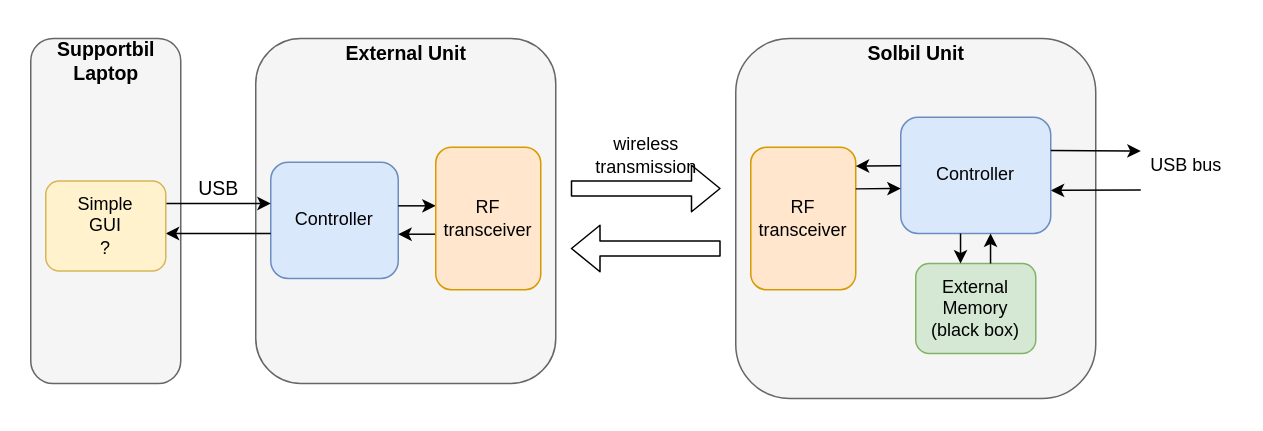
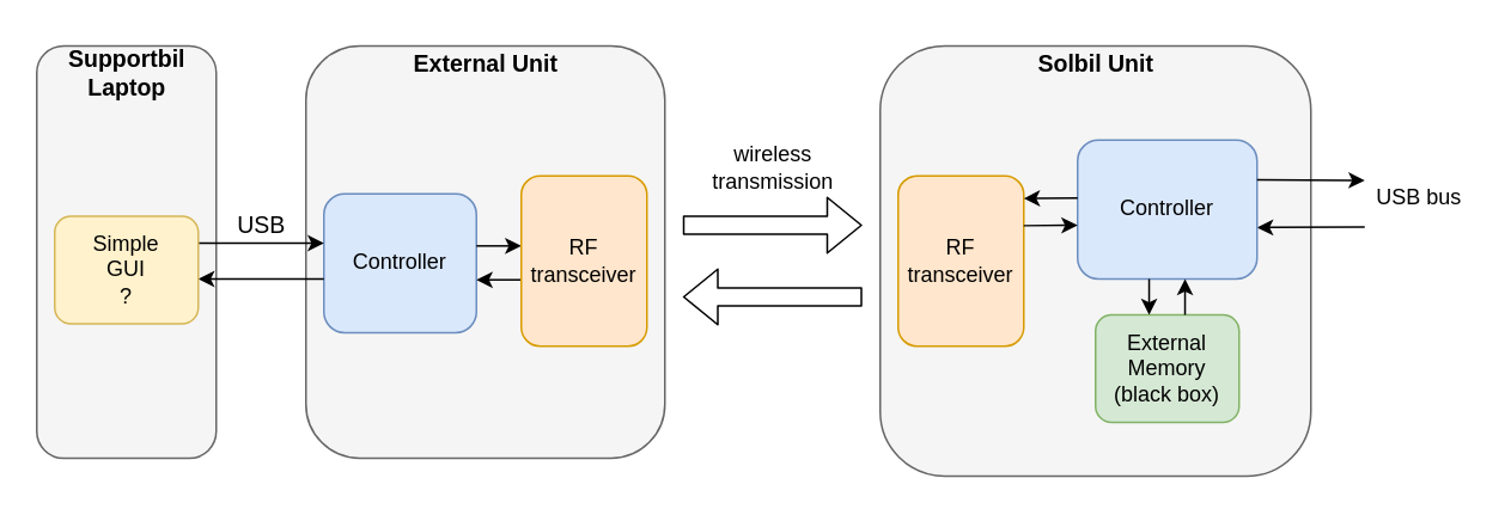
- <mxCell id="22" value="wireless&lt;br&gt;transmission" style="text;html=1;align=center;verticalAlign=middle;resizable=0;points=[];autosize=1;" vertex="1" parent="1"><mxGeometry x="390" y="87.5" width="80" height="30" as="geometry" /></mxCell>
+ <mxCell id="22" value="wireless&lt;br&gt;transmission" style="text;html=1;align=center;verticalAlign=middle;resizable=0;points=[];autosize=1;" vertex="1" parent="1"><mxGeometry x="390" y="77.5" width="80" height="30" as="geometry" /></mxCell>
